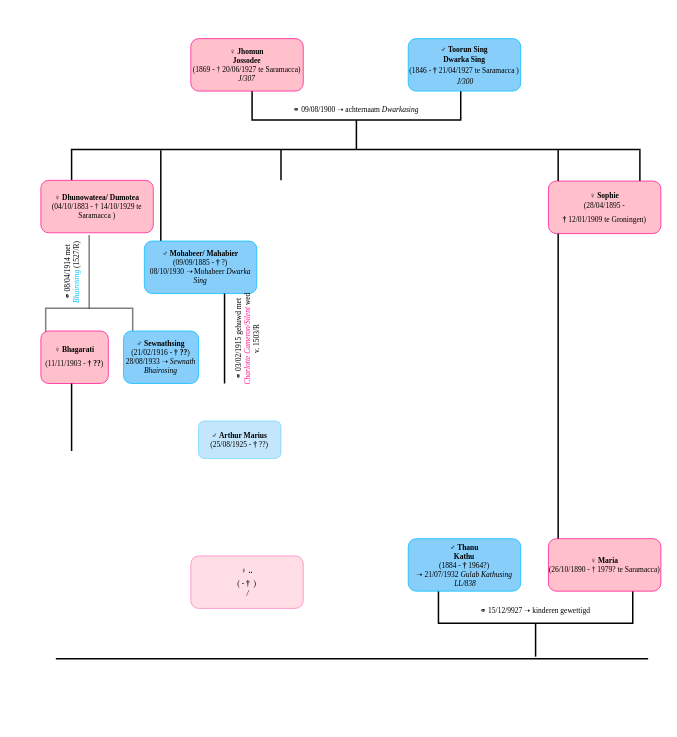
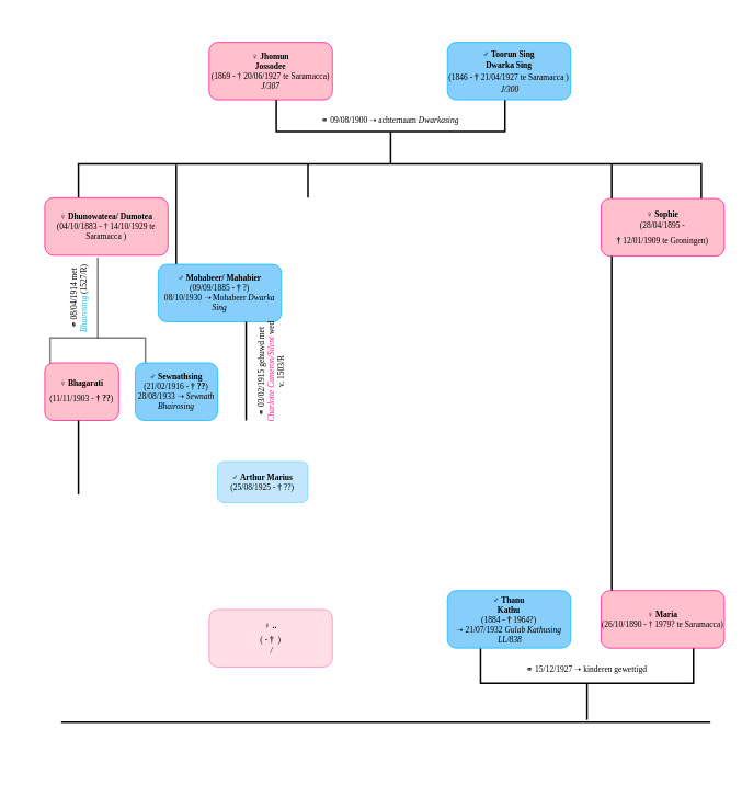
- <mxCell id="19" value="&lt;span lang=&quot;EN-US&quot;&gt;⚭ 15/12/9927 &lt;/span&gt;&lt;span lang=&quot;EN-US&quot;&gt;➝ kinderen gewettigd&lt;br&gt;&lt;/span&gt;" style="text;html=1;strokeColor=none;fillColor=none;align=center;verticalAlign=middle;whiteSpace=wrap;overflow=hidden;fillStyle=auto;fontFamily=Verdana;fontSize=10;opacity=50;" vertex="1" parent="1"><mxGeometry x="624.2" y="788" width="179.38" height="50" as="geometry" /></mxCell>
+ <mxCell id="19" value="&lt;span lang=&quot;EN-US&quot;&gt;⚭ 15/12/1927 &lt;/span&gt;&lt;span lang=&quot;EN-US&quot;&gt;➝ kinderen gewettigd&lt;br&gt;&lt;/span&gt;" style="text;html=1;strokeColor=none;fillColor=none;align=center;verticalAlign=middle;whiteSpace=wrap;overflow=hidden;fillStyle=auto;fontFamily=Verdana;fontSize=10;opacity=50;" vertex="1" parent="1"><mxGeometry x="624.2" y="788" width="179.38" height="50" as="geometry" /></mxCell>
